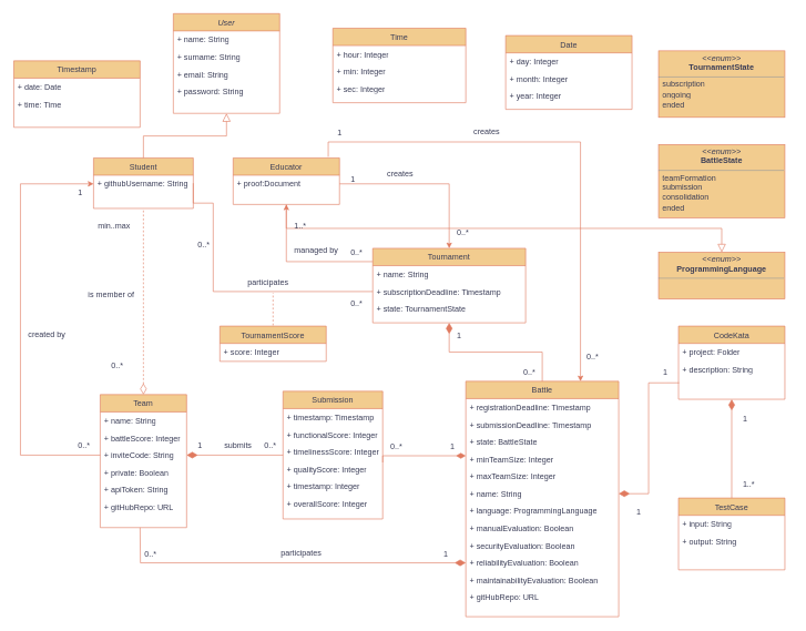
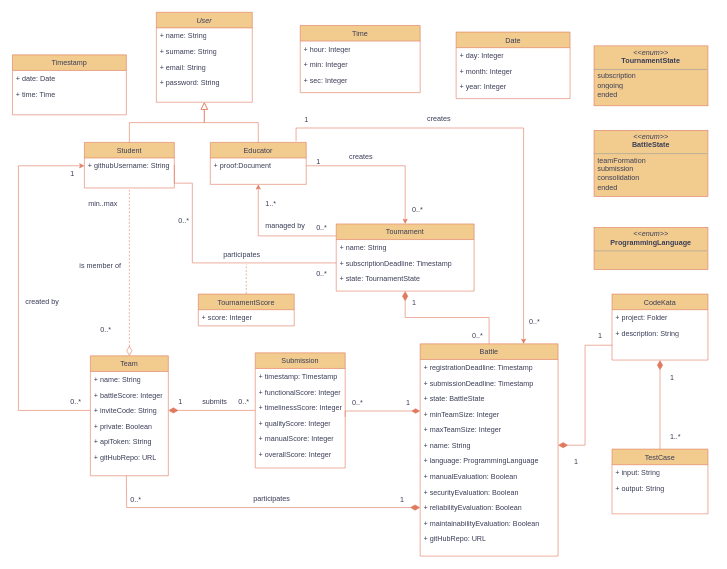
- <mxCell id="12" value="" style="endArrow=block;endSize=10;endFill=0;shadow=0;strokeWidth=1;rounded=0;edgeStyle=elbowEdgeStyle;elbow=vertical;labelBackgroundColor=none;fontColor=default;strokeColor=#E07A5F;" parent="1" source="10" target="66" edge="1"><mxGeometry width="160" relative="1" as="geometry"><mxPoint x="230" y="246" as="sourcePoint" /><mxPoint x="330" y="144" as="targetPoint" /></mxGeometry></mxCell>
+ <mxCell id="12" value="" style="endArrow=block;endSize=10;endFill=0;shadow=0;strokeWidth=1;rounded=0;edgeStyle=elbowEdgeStyle;elbow=vertical;labelBackgroundColor=none;fontColor=default;strokeColor=#E07A5F;" parent="1" source="10" target="2" edge="1"><mxGeometry width="160" relative="1" as="geometry"><mxPoint x="230" y="246" as="sourcePoint" /><mxPoint x="330" y="144" as="targetPoint" /></mxGeometry></mxCell>
- <mxCell id="53" value="+ timestamp: Integer&#10;&#10;" style="text;align=left;verticalAlign=top;spacingLeft=4;spacingRight=4;overflow=hidden;rotatable=0;points=[[0,0.5],[1,0.5]];portConstraint=eastwest;labelBackgroundColor=none;rounded=0;whiteSpace=wrap;fontColor=#393C56;" parent="48" vertex="1"><mxGeometry y="130" width="150" height="26" as="geometry" /></mxCell>
+ <mxCell id="53" value="+ manualScore: Integer&#10;&#10;" style="text;align=left;verticalAlign=top;spacingLeft=4;spacingRight=4;overflow=hidden;rotatable=0;points=[[0,0.5],[1,0.5]];portConstraint=eastwest;labelBackgroundColor=none;rounded=0;whiteSpace=wrap;fontColor=#393C56;" parent="48" vertex="1"><mxGeometry y="130" width="150" height="26" as="geometry" /></mxCell>
